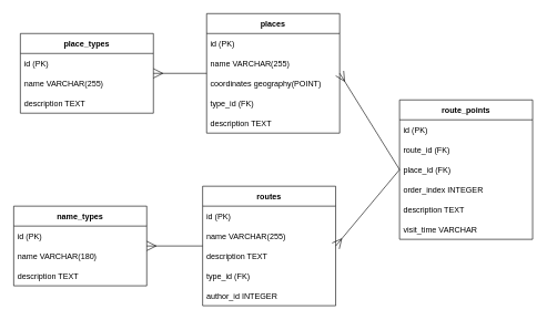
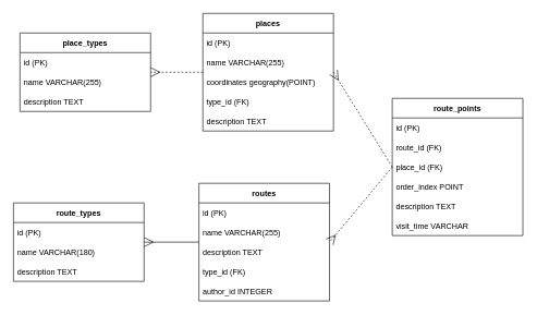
- <mxCell id="29" value="" style="endArrow=ERmany;endFill=1;endSize=12;html=1;rounded=0;exitX=0;exitY=0.5;exitDx=0;exitDy=0;entryX=1;entryY=0.5;entryDx=0;entryDy=0;" parent="1" source="6" target="2" edge="1"><mxGeometry width="160" relative="1" as="geometry"><mxPoint x="310" y="110" as="sourcePoint" /><mxPoint x="470" y="110" as="targetPoint" /></mxGeometry></mxCell>
+ <mxCell id="29" value="" style="endArrow=ERmany;endFill=1;endSize=12;html=1;rounded=0;exitX=0;exitY=0.5;exitDx=0;exitDy=0;entryX=1;entryY=0.5;entryDx=0;entryDy=0;dashed=1;" parent="1" source="6" target="2" edge="1"><mxGeometry width="160" relative="1" as="geometry"><mxPoint x="310" y="110" as="sourcePoint" /><mxPoint x="470" y="110" as="targetPoint" /></mxGeometry></mxCell>
- <mxCell id="32" value="" style="endArrow=ERmany;endFill=1;endSize=12;html=1;rounded=0;exitX=0;exitY=0.5;exitDx=0;exitDy=0;entryX=1;entryY=0.5;entryDx=0;entryDy=0;" parent="1" source="22" target="6" edge="1"><mxGeometry width="160" relative="1" as="geometry"><mxPoint x="590" y="155" as="sourcePoint" /><mxPoint x="750" y="155" as="targetPoint" /></mxGeometry></mxCell>
+ <mxCell id="32" value="" style="endArrow=ERmany;endFill=1;endSize=12;html=1;rounded=0;exitX=0;exitY=0.5;exitDx=0;exitDy=0;entryX=1;entryY=0.5;entryDx=0;entryDy=0;dashed=1;" parent="1" source="22" target="6" edge="1"><mxGeometry width="160" relative="1" as="geometry"><mxPoint x="590" y="155" as="sourcePoint" /><mxPoint x="750" y="155" as="targetPoint" /></mxGeometry></mxCell>
- <mxCell id="26" value="order_index INTEGER" style="text;strokeColor=none;fillColor=none;align=left;verticalAlign=middle;spacingLeft=4;spacingRight=4;overflow=hidden;points=[[0,0.5],[1,0.5]];portConstraint=eastwest;rotatable=0;" parent="22" vertex="1"><mxGeometry y="120" width="200" height="30" as="geometry" /></mxCell>
+ <mxCell id="26" value="order_index POINT" style="text;strokeColor=none;fillColor=none;align=left;verticalAlign=middle;spacingLeft=4;spacingRight=4;overflow=hidden;points=[[0,0.5],[1,0.5]];portConstraint=eastwest;rotatable=0;" parent="22" vertex="1"><mxGeometry y="120" width="200" height="30" as="geometry" /></mxCell>
- <mxCell id="31" value="" style="endArrow=ERmany;endFill=1;endSize=12;html=1;rounded=0;exitX=0;exitY=0.5;exitDx=0;exitDy=0;entryX=1;entryY=0.5;entryDx=0;entryDy=0;" parent="1" source="22" target="16" edge="1"><mxGeometry width="160" relative="1" as="geometry"><mxPoint x="590" y="125" as="sourcePoint" /><mxPoint x="750" y="125" as="targetPoint" /></mxGeometry></mxCell>
+ <mxCell id="31" value="" style="endArrow=ERmany;endFill=1;endSize=12;html=1;rounded=0;exitX=0;exitY=0.5;exitDx=0;exitDy=0;entryX=1;entryY=0.5;entryDx=0;entryDy=0;dashed=1;" parent="1" source="22" target="16" edge="1"><mxGeometry width="160" relative="1" as="geometry"><mxPoint x="590" y="125" as="sourcePoint" /><mxPoint x="750" y="125" as="targetPoint" /></mxGeometry></mxCell>
- <mxCell id="12" value="name_types" style="shape=table;startSize=30;container=1;collapsible=1;childLayout=tableLayout;fixedRows=1;rowLines=0;fontStyle=1;align=center;resizeLast=1;" parent="1" vertex="1"><mxGeometry x="20" y="310" width="200" height="120" as="geometry" /></mxCell>
+ <mxCell id="12" value="route_types" style="shape=table;startSize=30;container=1;collapsible=1;childLayout=tableLayout;fixedRows=1;rowLines=0;fontStyle=1;align=center;resizeLast=1;" parent="1" vertex="1"><mxGeometry x="20" y="310" width="200" height="120" as="geometry" /></mxCell>
